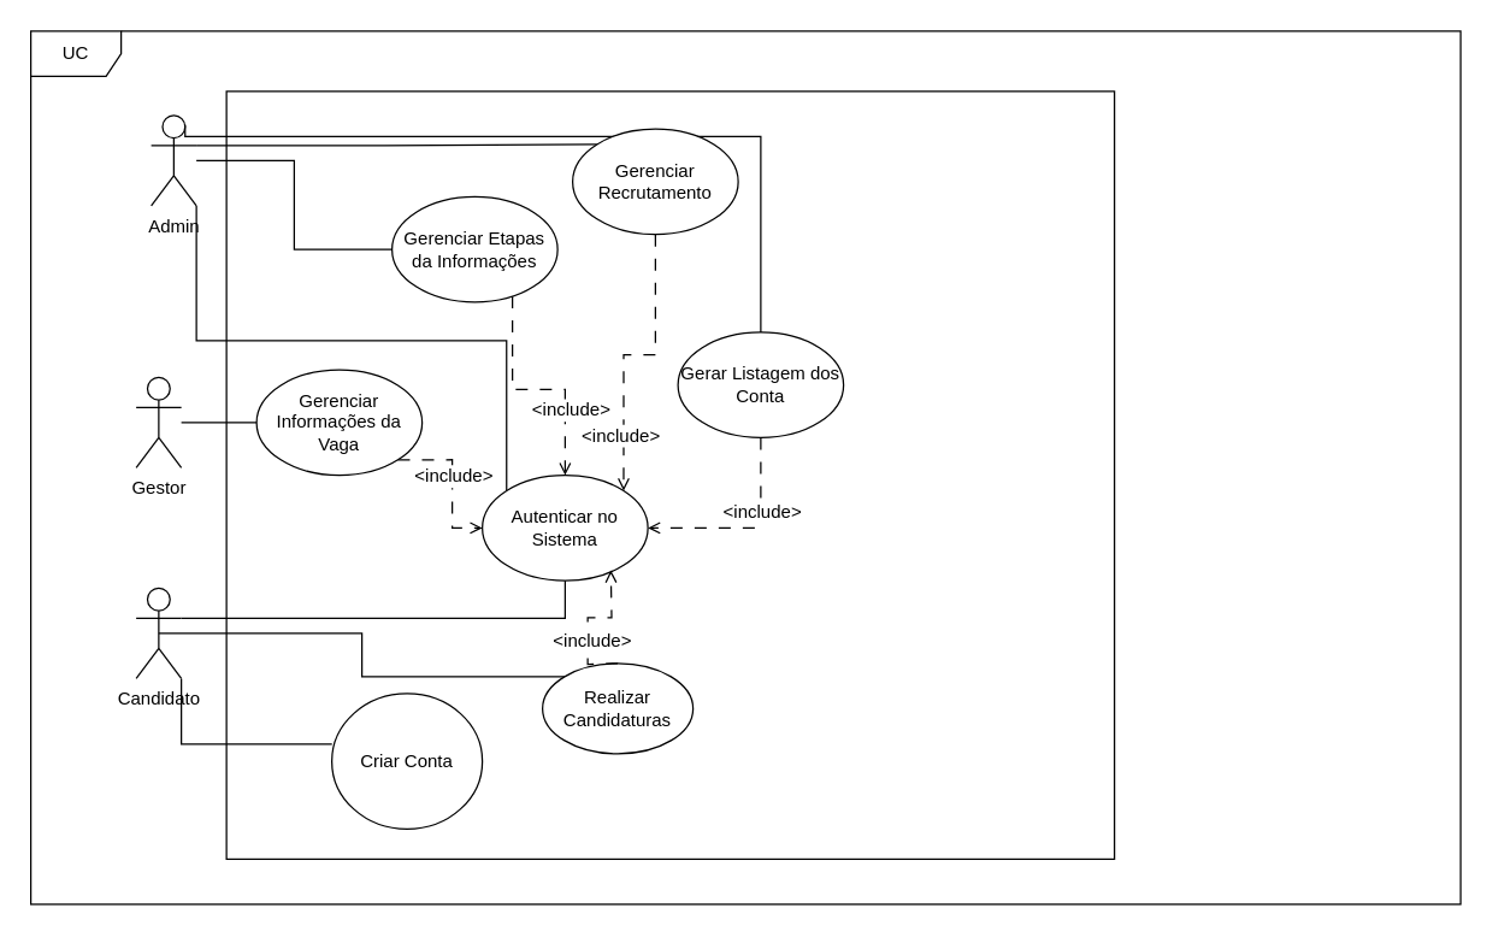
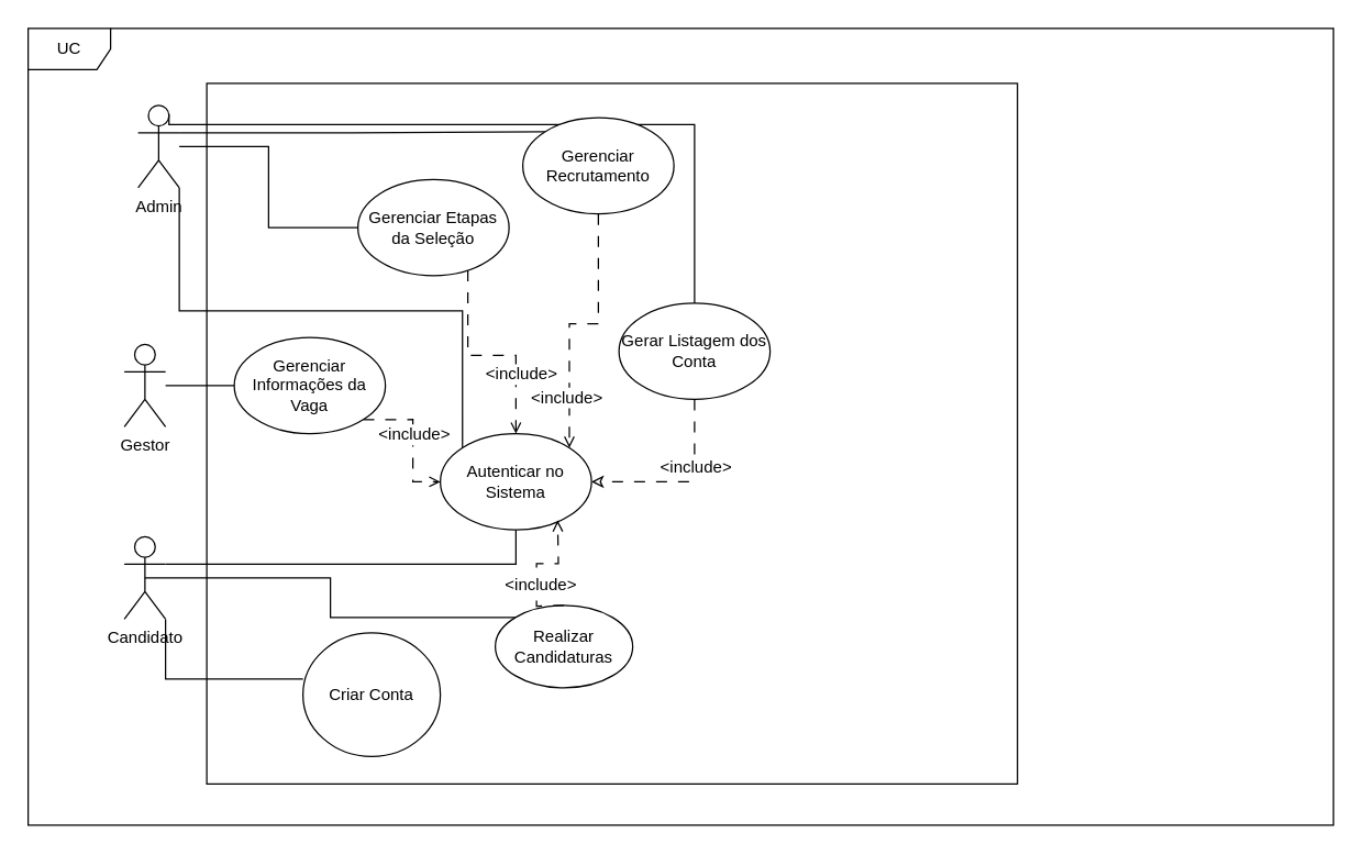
- <mxCell id="22" value="Gerenciar Etapas da Informações" style="ellipse;whiteSpace=wrap;html=1;align=center;" vertex="1" parent="1"><mxGeometry x="260" y="130" width="110" height="70" as="geometry" /></mxCell>
+ <mxCell id="22" value="Gerenciar Etapas da Seleção" style="ellipse;whiteSpace=wrap;html=1;align=center;" vertex="1" parent="1"><mxGeometry x="260" y="130" width="110" height="70" as="geometry" /></mxCell>
- <mxCell id="23" style="edgeStyle=orthogonalEdgeStyle;rounded=0;orthogonalLoop=1;jettySize=auto;html=1;exitX=0.5;exitY=1;exitDx=0;exitDy=0;entryX=1;entryY=0.5;entryDx=0;entryDy=0;fontFamily=Helvetica;fontSize=12;fontColor=default;endArrow=open;endFill=0;dashed=1;dashPattern=8 8;" edge="1" parent="1" source="25" target="26"><mxGeometry relative="1" as="geometry" /></mxCell>
+ <mxCell id="23" style="edgeStyle=orthogonalEdgeStyle;rounded=0;orthogonalLoop=1;jettySize=auto;html=1;exitX=0.5;exitY=1;exitDx=0;exitDy=0;entryX=1;entryY=0.5;entryDx=0;entryDy=0;fontFamily=Helvetica;fontSize=12;fontColor=default;endArrow=classic;endFill=0;dashed=1;dashPattern=8 8;" edge="1" parent="1" source="25" target="26"><mxGeometry relative="1" as="geometry" /></mxCell>
